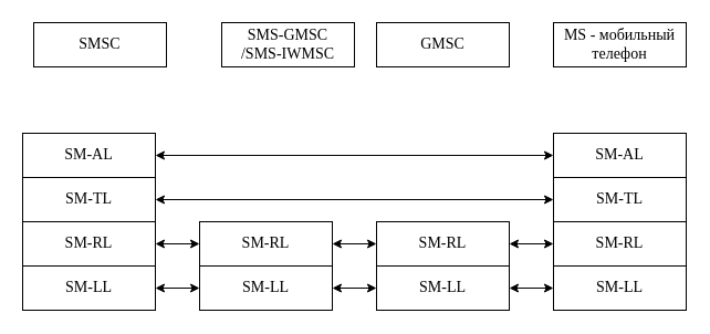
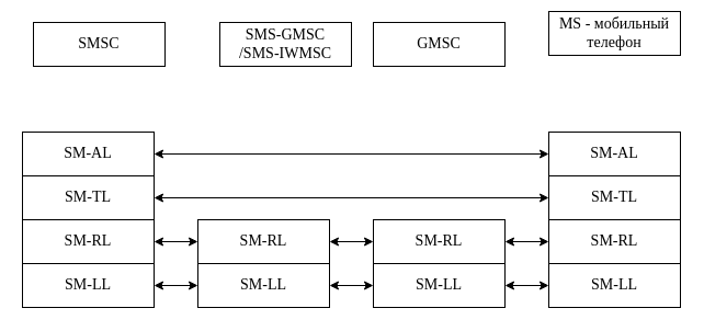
- <mxCell id="5" value="MS - мобильный телефон" style="rounded=0;whiteSpace=wrap;html=1;fontFamily=Times New Roman;fontSize=14;" vertex="1" parent="1"><mxGeometry x="500" y="20" width="120" height="40" as="geometry" /></mxCell>
+ <mxCell id="5" value="MS - мобильный телефон" style="rounded=0;whiteSpace=wrap;html=1;fontFamily=Times New Roman;fontSize=14;" vertex="1" parent="1"><mxGeometry x="500" y="10" width="120" height="40" as="geometry" /></mxCell>
